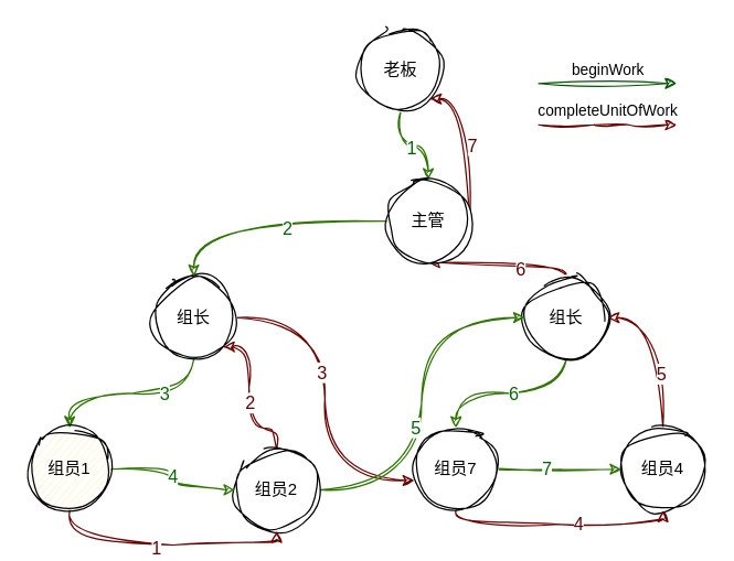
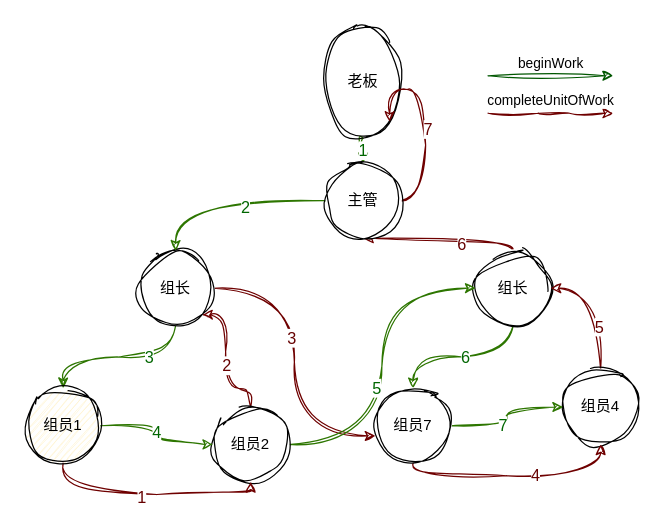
- <mxCell id="4" value="老板" style="ellipse;whiteSpace=wrap;html=1;aspect=fixed;sketch=1;curveFitting=1;jiggle=2;" parent="1" vertex="1"><mxGeometry x="260" y="20" width="60" height="60" as="geometry" /></mxCell>
+ <mxCell id="4" value="老板" style="ellipse;whiteSpace=wrap;html=1;aspect=fixed;sketch=1;curveFitting=1;jiggle=2;" parent="1" vertex="1"><mxGeometry x="260" y="20" width="60" height="90" as="geometry" /></mxCell>
- <mxCell id="37" value="主管" style="ellipse;whiteSpace=wrap;html=1;aspect=fixed;sketch=1;curveFitting=1;jiggle=2;" parent="1" vertex="1"><mxGeometry x="280" y="130" width="60" height="60" as="geometry" /></mxCell>
+ <mxCell id="37" value="主管" style="ellipse;whiteSpace=wrap;html=1;aspect=fixed;sketch=1;curveFitting=1;jiggle=2;" parent="1" vertex="1"><mxGeometry x="260" y="130" width="60" height="60" as="geometry" /></mxCell>
- <mxCell id="17" value="组员4" style="ellipse;whiteSpace=wrap;html=1;aspect=fixed;sketch=1;curveFitting=1;jiggle=2;" parent="1" vertex="1"><mxGeometry x="450" y="310" width="60" height="60" as="geometry" /></mxCell>
+ <mxCell id="17" value="组员4" style="ellipse;whiteSpace=wrap;html=1;aspect=fixed;sketch=1;curveFitting=1;jiggle=2;" parent="1" vertex="1"><mxGeometry x="450" y="295" width="60" height="60" as="geometry" /></mxCell>
